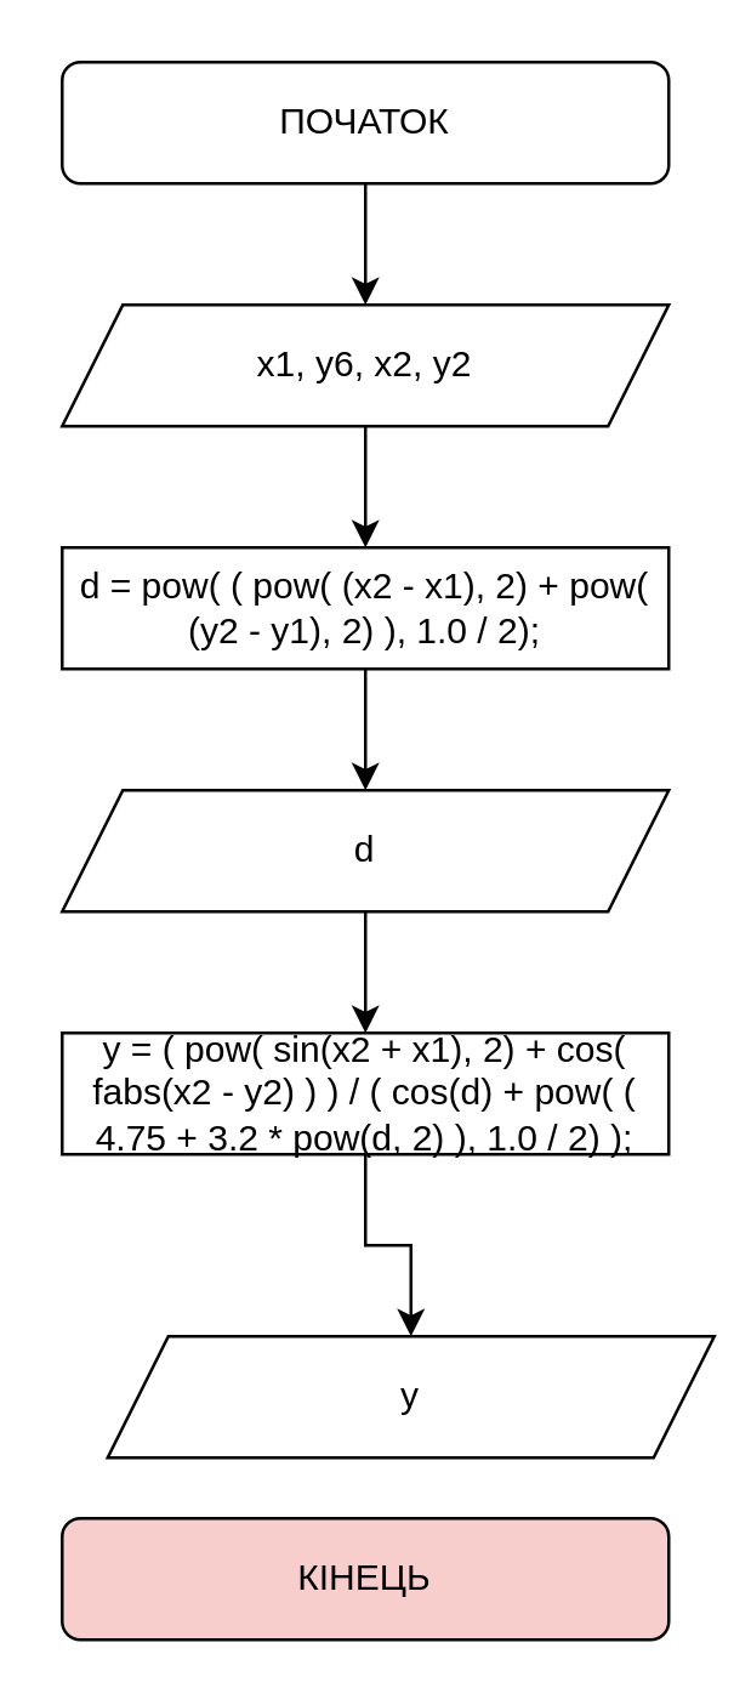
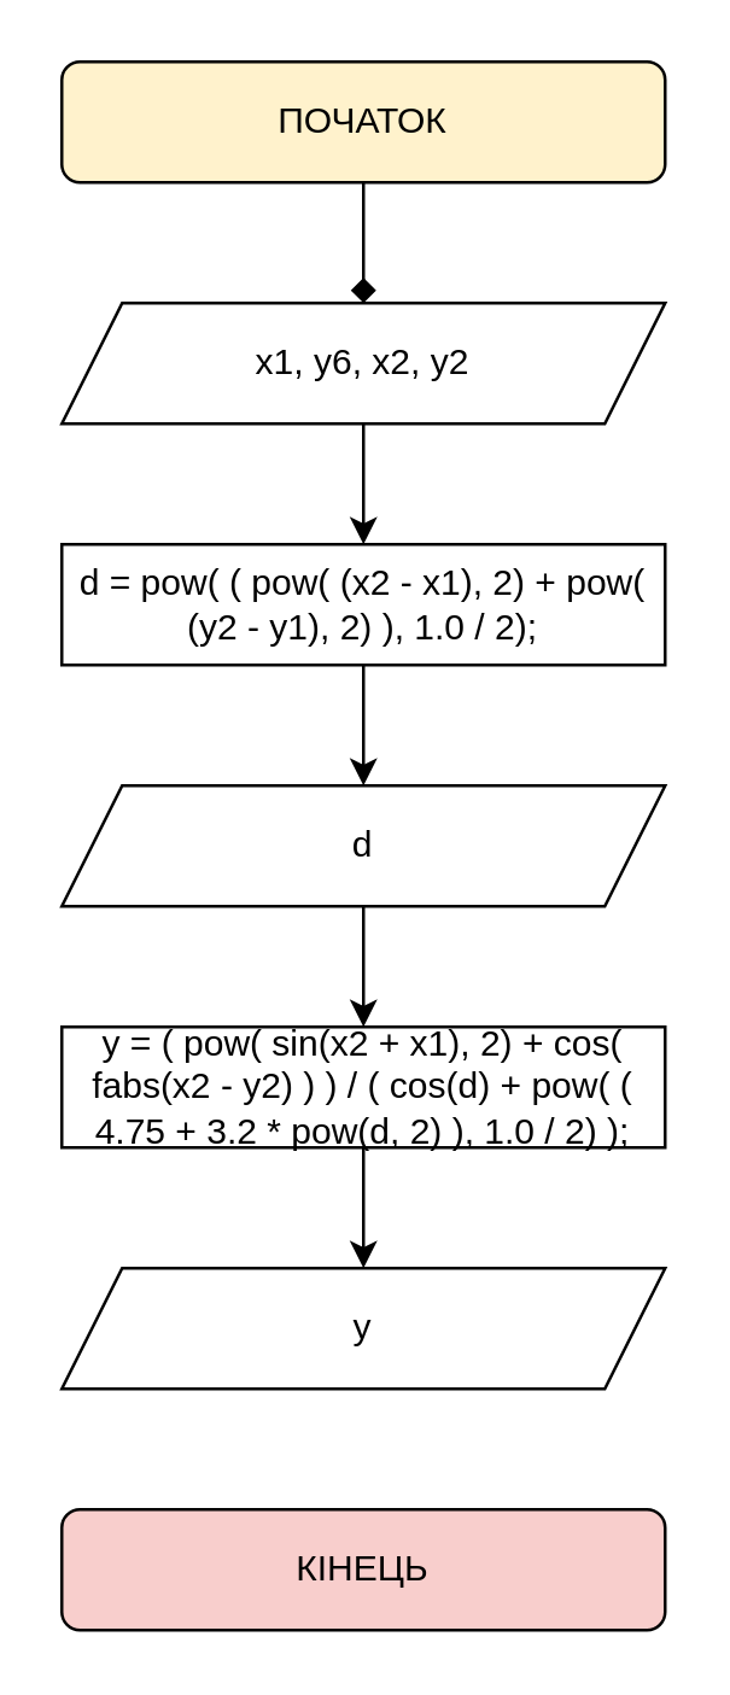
- <mxCell id="3" value="ПОЧАТОК" style="rounded=1;whiteSpace=wrap;html=1;" parent="1" vertex="1"><mxGeometry x="20" y="20" width="200" height="40" as="geometry" /></mxCell>
+ <mxCell id="3" value="ПОЧАТОК" style="rounded=1;whiteSpace=wrap;html=1;fillColor=#fff2cc;" parent="1" vertex="1"><mxGeometry x="20" y="20" width="200" height="40" as="geometry" /></mxCell>
- <mxCell id="2" value="" style="edgeStyle=orthogonalEdgeStyle;rounded=0;orthogonalLoop=1;jettySize=auto;html=1;" parent="1" source="3" target="5" edge="1"><mxGeometry relative="1" as="geometry" /></mxCell>
+ <mxCell id="2" value="" style="edgeStyle=orthogonalEdgeStyle;rounded=0;orthogonalLoop=1;jettySize=auto;html=1;endArrow=diamond;" parent="1" source="3" target="5" edge="1"><mxGeometry relative="1" as="geometry" /></mxCell>
- <mxCell id="13" value="y" style="shape=parallelogram;perimeter=parallelogramPerimeter;whiteSpace=wrap;html=1;fixedSize=1;" parent="1" vertex="1"><mxGeometry x="35" y="440" width="200" height="40" as="geometry" /></mxCell>
+ <mxCell id="13" value="y" style="shape=parallelogram;perimeter=parallelogramPerimeter;whiteSpace=wrap;html=1;fixedSize=1;" parent="1" vertex="1"><mxGeometry x="20" y="420" width="200" height="40" as="geometry" /></mxCell>
